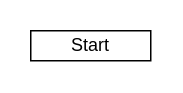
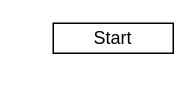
- <mxCell id="2" value="Start" style="rounded=0;whiteSpace=wrap;html=1;" vertex="1" parent="1"><mxGeometry x="20" y="20" width="80" height="20" as="geometry" /></mxCell>
+ <mxCell id="2" value="Start" style="rounded=0;whiteSpace=wrap;html=1;" vertex="1" parent="1"><mxGeometry x="35" y="15" width="80" height="20" as="geometry" /></mxCell>
